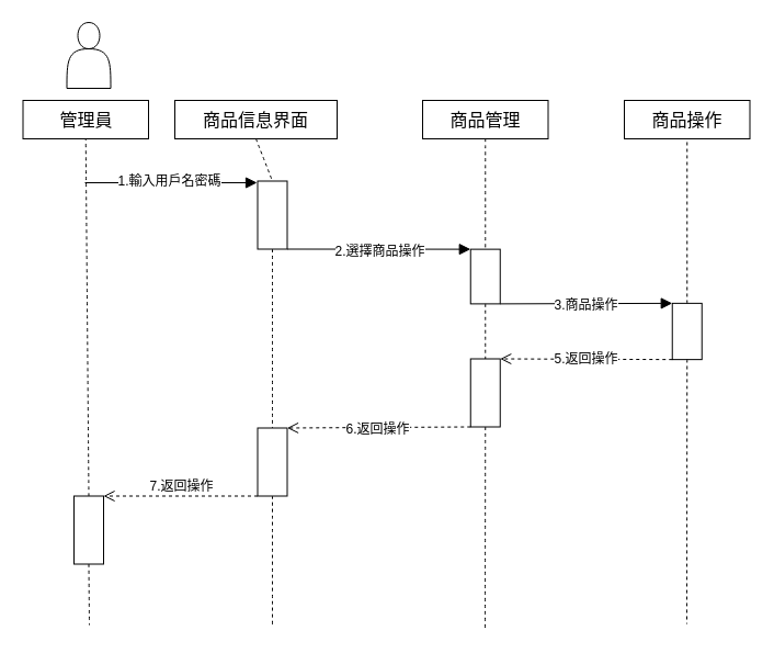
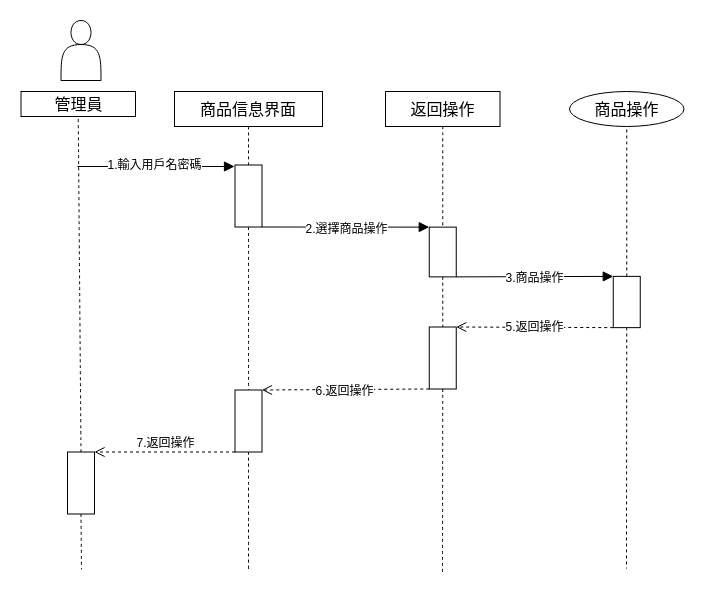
- <mxCell id="2" value="管理員" style="rounded=0;whiteSpace=wrap;html=1;fontSize=16;" parent="1" vertex="1"><mxGeometry x="20.5" y="91" width="114.5" height="35" as="geometry" /></mxCell>
+ <mxCell id="2" value="管理員" style="rounded=0;whiteSpace=wrap;html=1;fontSize=16;" parent="1" vertex="1"><mxGeometry x="20.5" y="91" width="114.5" height="25" as="geometry" /></mxCell>
- <mxCell id="3" value="商品信息界面" style="rounded=0;whiteSpace=wrap;html=1;fontSize=16;" parent="1" vertex="1"><mxGeometry x="159" y="91" width="148" height="35" as="geometry" /></mxCell>
+ <mxCell id="3" value="商品信息界面" style="rounded=0;whiteSpace=wrap;html=1;fontSize=16;" parent="1" vertex="1"><mxGeometry x="174" y="91" width="148" height="35" as="geometry" /></mxCell>
- <mxCell id="5" value="商品操作" style="rounded=0;whiteSpace=wrap;html=1;fontSize=16;" parent="1" vertex="1"><mxGeometry x="569" y="91" width="114.5" height="35" as="geometry" /></mxCell>
+ <mxCell id="5" value="商品操作" style="ellipse;whiteSpace=wrap;html=1;fontSize=16;" parent="1" vertex="1"><mxGeometry x="569" y="91" width="114.5" height="35" as="geometry" /></mxCell>
- <mxCell id="4" value="商品管理" style="rounded=0;whiteSpace=wrap;html=1;fontSize=16;" parent="1" vertex="1"><mxGeometry x="385" y="91" width="114.5" height="35" as="geometry" /></mxCell>
+ <mxCell id="4" value="返回操作" style="rounded=0;whiteSpace=wrap;html=1;fontSize=16;" parent="1" vertex="1"><mxGeometry x="385" y="91" width="114.5" height="35" as="geometry" /></mxCell>
